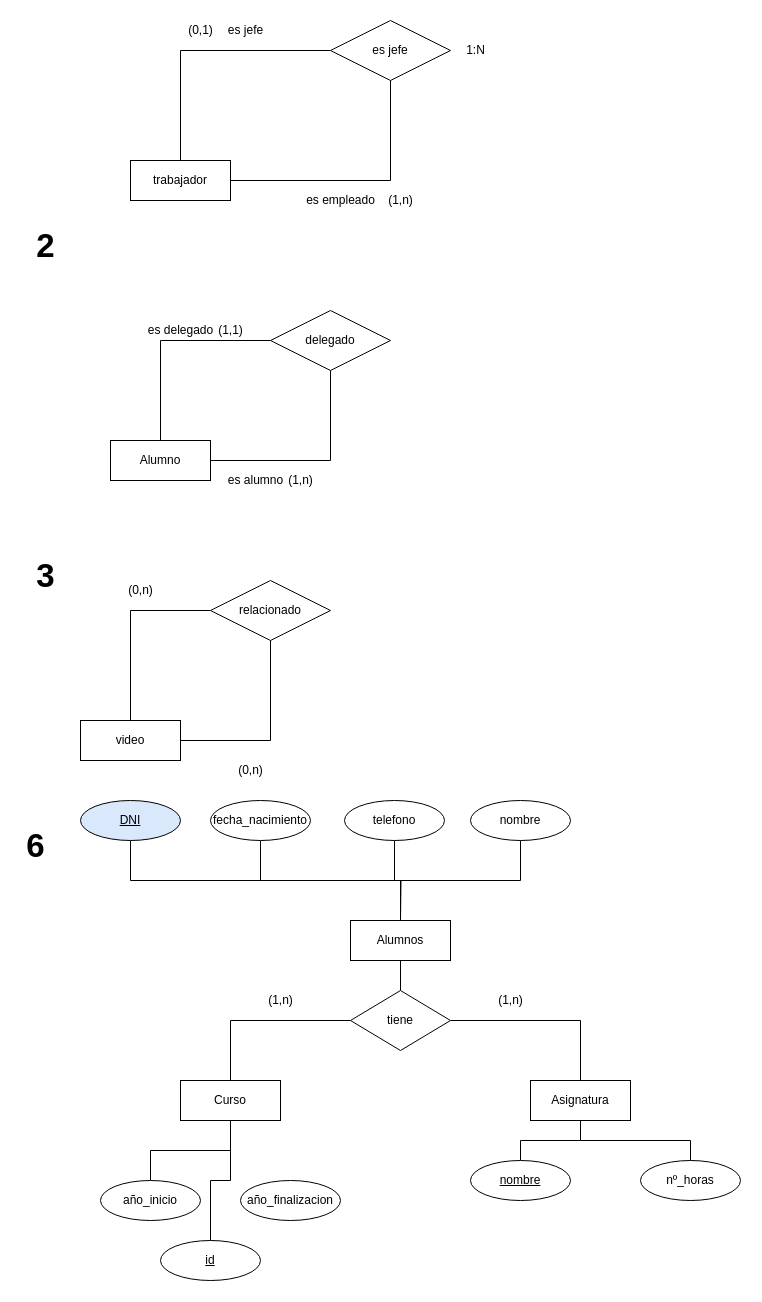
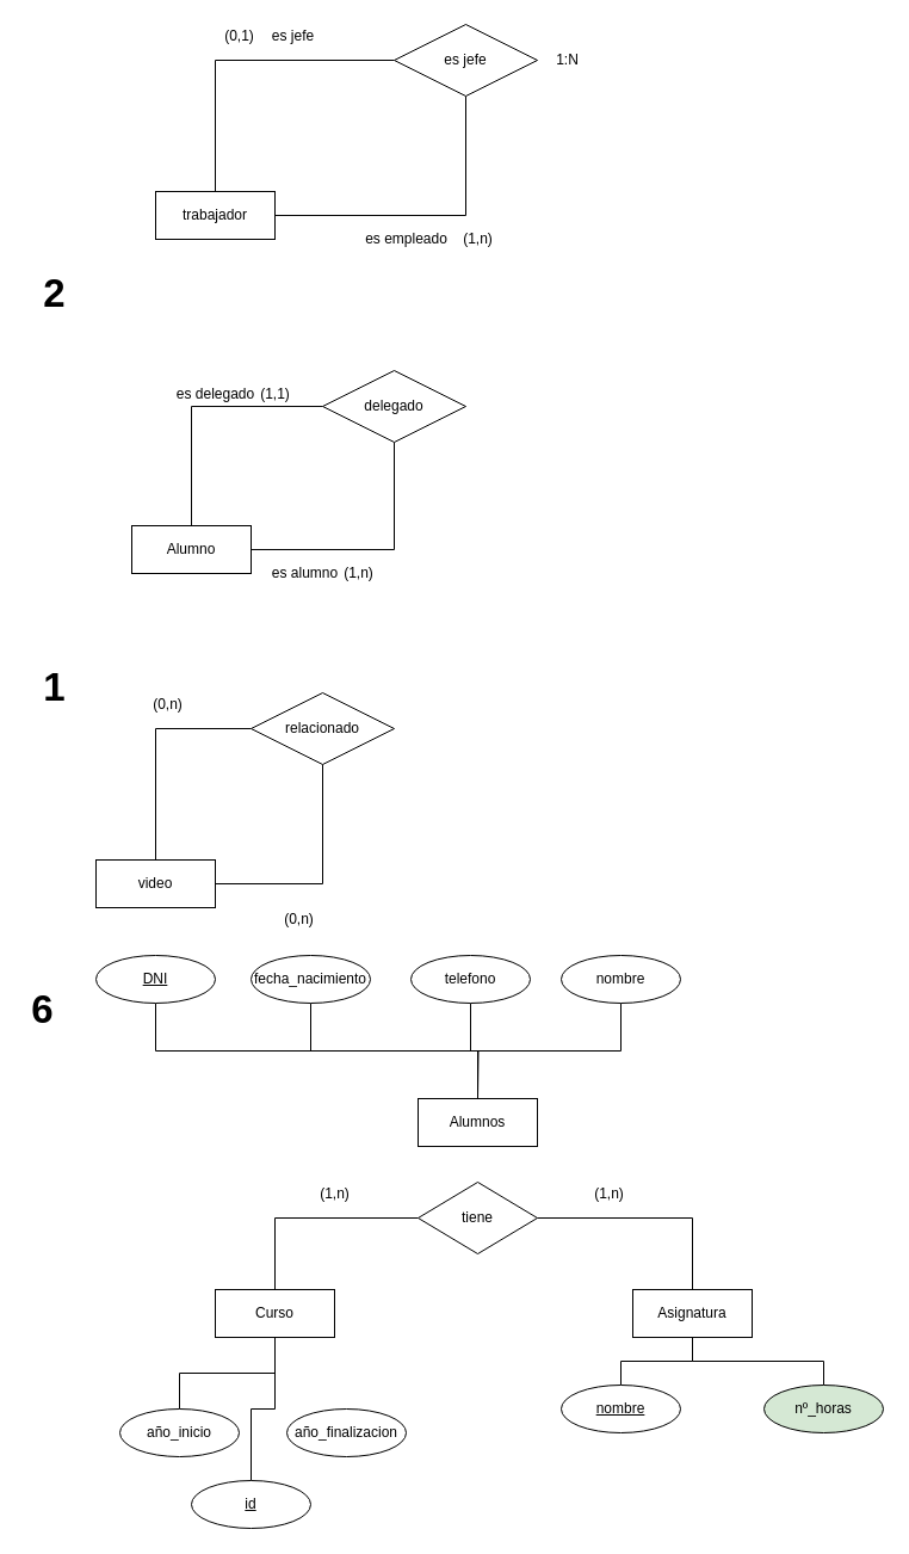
- <mxCell id="20" value="&lt;font style=&quot;font-size: 33px&quot;&gt;&lt;b&gt;3&lt;/b&gt;&lt;/font&gt;" style="text;html=1;align=center;verticalAlign=middle;resizable=0;points=[];autosize=1;" vertex="1" parent="1"><mxGeometry x="30" y="560" width="30" height="30" as="geometry" /></mxCell>
+ <mxCell id="20" value="&lt;font style=&quot;font-size: 33px&quot;&gt;&lt;b&gt;1&lt;/b&gt;&lt;/font&gt;" style="text;html=1;align=center;verticalAlign=middle;resizable=0;points=[];autosize=1;" vertex="1" parent="1"><mxGeometry x="30" y="560" width="30" height="30" as="geometry" /></mxCell>
- <mxCell id="51" value="&lt;u&gt;DNI&lt;/u&gt;" style="ellipse;whiteSpace=wrap;html=1;align=center;fillColor=#dae8fc;" vertex="1" parent="1"><mxGeometry x="80" y="800" width="100" height="40" as="geometry" /></mxCell>
+ <mxCell id="51" value="&lt;u&gt;DNI&lt;/u&gt;" style="ellipse;whiteSpace=wrap;html=1;align=center;" vertex="1" parent="1"><mxGeometry x="80" y="800" width="100" height="40" as="geometry" /></mxCell>
- <mxCell id="33" style="edgeStyle=orthogonalEdgeStyle;rounded=0;orthogonalLoop=1;jettySize=auto;html=1;exitX=0.5;exitY=0;exitDx=0;exitDy=0;entryX=0.5;entryY=1;entryDx=0;entryDy=0;endArrow=none;endFill=0;" edge="1" parent="1" source="34" target="28"><mxGeometry relative="1" as="geometry" /></mxCell>
- <mxCell id="41" value="nº_horas" style="ellipse;whiteSpace=wrap;html=1;align=center;" vertex="1" parent="1"><mxGeometry x="640" y="1160" width="100" height="40" as="geometry" /></mxCell>
+ <mxCell id="41" value="nº_horas" style="ellipse;whiteSpace=wrap;html=1;align=center;fillColor=#d5e8d4;" vertex="1" parent="1"><mxGeometry x="640" y="1160" width="100" height="40" as="geometry" /></mxCell>
